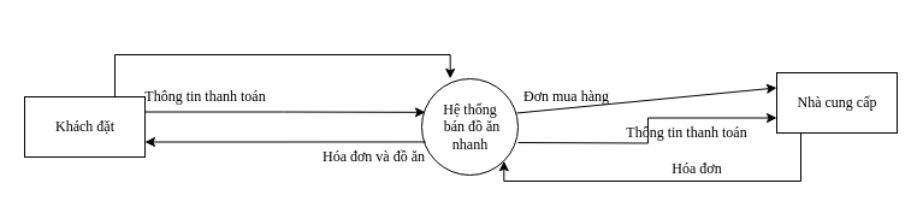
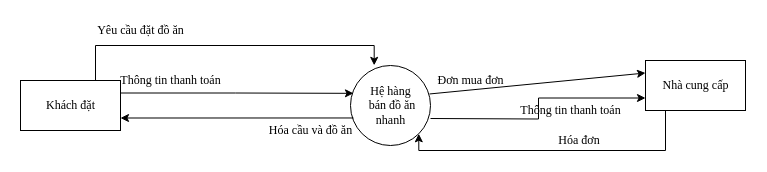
+ <mxCell id="9" value="Yêu cầu đặt đồ ăn" style="text;html=1;align=center;verticalAlign=middle;resizable=0;points=[];autosize=1;strokeColor=none;fillColor=none;fontFamily=Times New Roman;" vertex="1" parent="1"><mxGeometry y="20" width="100" height="20" as="geometry" x="90" /></mxCell>
- <mxCell id="11" value="Đơn mua hàng" style="text;html=1;align=center;verticalAlign=middle;resizable=0;points=[];autosize=1;strokeColor=none;fillColor=none;fontFamily=Times New Roman;" vertex="1" parent="1"><mxGeometry x="425" y="70" width="90" height="20" as="geometry" /></mxCell>
+ <mxCell id="11" value="Đơn mua đơn" style="text;html=1;align=center;verticalAlign=middle;resizable=0;points=[];autosize=1;strokeColor=none;fillColor=none;fontFamily=Times New Roman;" vertex="1" parent="1"><mxGeometry x="425" y="70" width="90" height="20" as="geometry" /></mxCell>
- <mxCell id="6" value="&lt;font face=&quot;Times New Roman&quot;&gt;Hệ thống&lt;br&gt;&amp;nbsp;bán đồ ăn &lt;br&gt;nhanh&lt;/font&gt;" style="shape=ellipse;html=1;dashed=0;whitespace=wrap;perimeter=ellipsePerimeter;" vertex="1" parent="1"><mxGeometry x="350" y="65" width="80" height="80" as="geometry" /></mxCell>
+ <mxCell id="6" value="&lt;font face=&quot;Times New Roman&quot;&gt;Hệ hàng&lt;br&gt;&amp;nbsp;bán đồ ăn &lt;br&gt;nhanh&lt;/font&gt;" style="shape=ellipse;html=1;dashed=0;whitespace=wrap;perimeter=ellipsePerimeter;" vertex="1" parent="1"><mxGeometry x="350" y="65" width="80" height="80" as="geometry" /></mxCell>
- <mxCell id="13" value="Hóa đơn và đồ ăn" style="text;html=1;align=center;verticalAlign=middle;resizable=0;points=[];autosize=1;strokeColor=none;fillColor=none;fontFamily=Times New Roman;" vertex="1" parent="1"><mxGeometry x="260" y="120" width="100" height="20" as="geometry" /></mxCell>
+ <mxCell id="13" value="Hóa cầu và đồ ăn" style="text;html=1;align=center;verticalAlign=middle;resizable=0;points=[];autosize=1;strokeColor=none;fillColor=none;fontFamily=Times New Roman;" vertex="1" parent="1"><mxGeometry x="260" y="120" width="100" height="20" as="geometry" /></mxCell>
